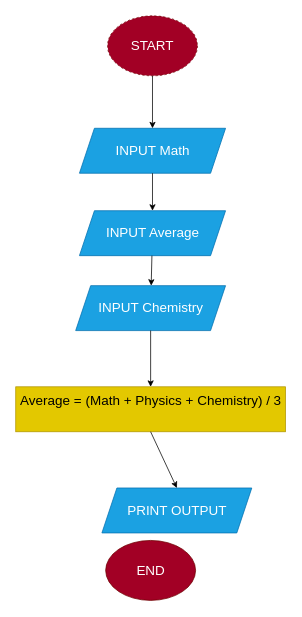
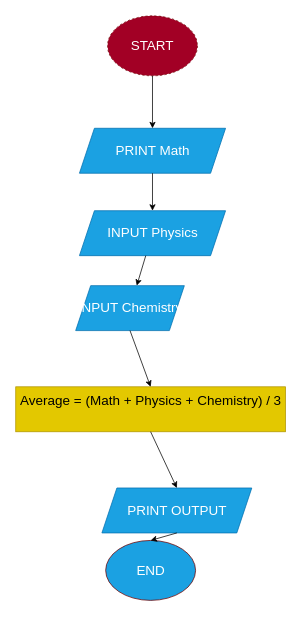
- <mxCell id="3" value="INPUT Math" style="shape=parallelogram;perimeter=parallelogramPerimeter;whiteSpace=wrap;html=1;fixedSize=1;fillColor=#1ba1e2;fontColor=#ffffff;strokeColor=#006EAF;fontSize=18;" vertex="1" parent="1"><mxGeometry x="105.5" y="170" width="195" height="60" as="geometry" /></mxCell>
+ <mxCell id="3" value="PRINT Math" style="shape=parallelogram;perimeter=parallelogramPerimeter;whiteSpace=wrap;html=1;fixedSize=1;fillColor=#1ba1e2;fontColor=#ffffff;strokeColor=#006EAF;fontSize=18;" vertex="1" parent="1"><mxGeometry x="105.5" y="170" width="195" height="60" as="geometry" /></mxCell>
- <mxCell id="4" value="INPUT Average" style="shape=parallelogram;perimeter=parallelogramPerimeter;whiteSpace=wrap;html=1;fixedSize=1;fillColor=#1ba1e2;fontColor=#ffffff;strokeColor=#006EAF;fontSize=18;" vertex="1" parent="1"><mxGeometry x="105.5" y="280" width="195" height="60" as="geometry" /></mxCell>
+ <mxCell id="4" value="INPUT Physics" style="shape=parallelogram;perimeter=parallelogramPerimeter;whiteSpace=wrap;html=1;fixedSize=1;fillColor=#1ba1e2;fontColor=#ffffff;strokeColor=#006EAF;fontSize=18;" vertex="1" parent="1"><mxGeometry x="105.5" y="280" width="195" height="60" as="geometry" /></mxCell>
- <mxCell id="5" value="INPUT Chemistry" style="shape=parallelogram;perimeter=parallelogramPerimeter;whiteSpace=wrap;html=1;fixedSize=1;fillColor=#1ba1e2;fontColor=#ffffff;strokeColor=#006EAF;fontSize=18;" vertex="1" parent="1"><mxGeometry x="100.5" y="380" width="200" height="60" as="geometry" /></mxCell>
+ <mxCell id="5" value="INPUT Chemistry" style="shape=parallelogram;perimeter=parallelogramPerimeter;whiteSpace=wrap;html=1;fixedSize=1;fillColor=#1ba1e2;fontColor=#ffffff;strokeColor=#006EAF;fontSize=18;" vertex="1" parent="1"><mxGeometry x="100.5" y="380" width="145" height="60" as="geometry" /></mxCell>
+ <mxCell id="14" value="" style="endArrow=classic;html=1;fontSize=18;exitX=0.5;exitY=1;exitDx=0;exitDy=0;entryX=0.5;entryY=0;entryDx=0;entryDy=0;" edge="1" parent="1" source="7" target="8"><mxGeometry width="50" height="50" relative="1" as="geometry"><mxPoint x="273" y="690" as="sourcePoint" /><mxPoint x="323" y="640" as="targetPoint" /></mxGeometry></mxCell>
- <mxCell id="8" value="END" style="ellipse;whiteSpace=wrap;html=1;fillColor=#a20025;fontColor=#ffffff;strokeColor=#6F0000;fontSize=18;" vertex="1" parent="1"><mxGeometry x="140.5" y="720" width="120" height="80" as="geometry" /></mxCell>
+ <mxCell id="8" value="END" style="ellipse;whiteSpace=wrap;html=1;fillColor=#1ba1e2;fontColor=#ffffff;strokeColor=#6F0000;fontSize=18;" vertex="1" parent="1"><mxGeometry x="140.5" y="720" width="120" height="80" as="geometry" /></mxCell>
